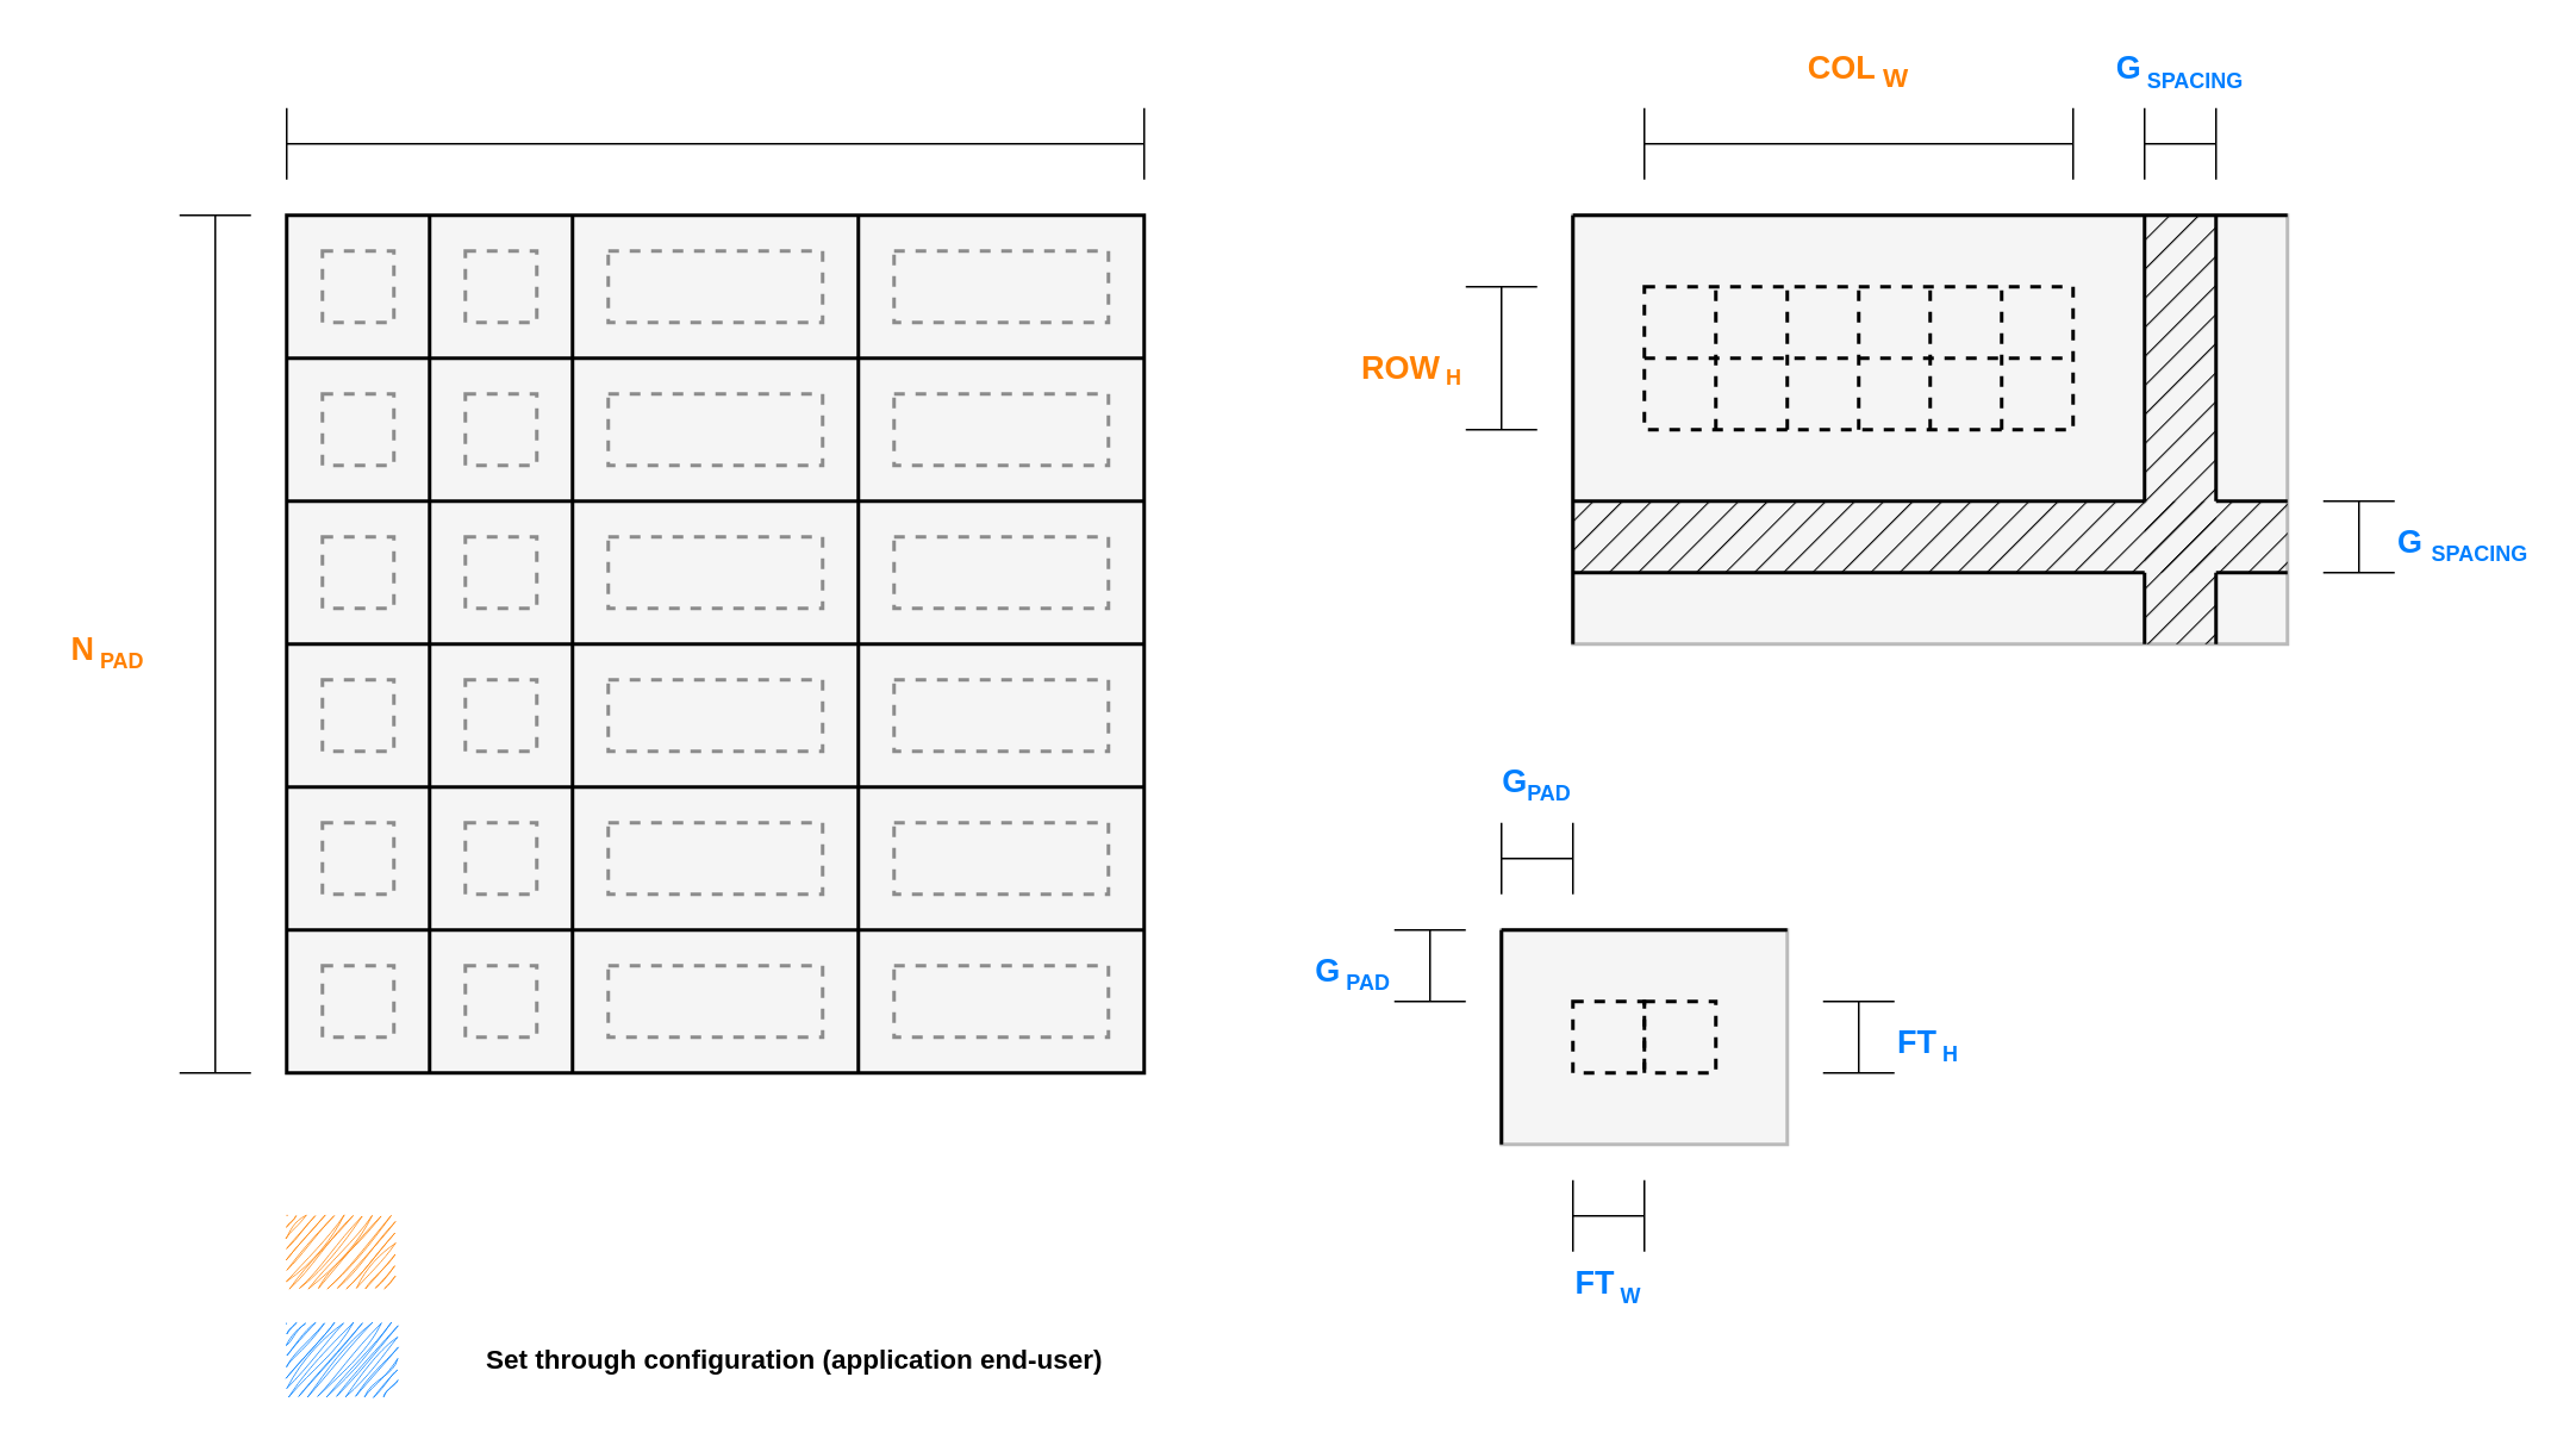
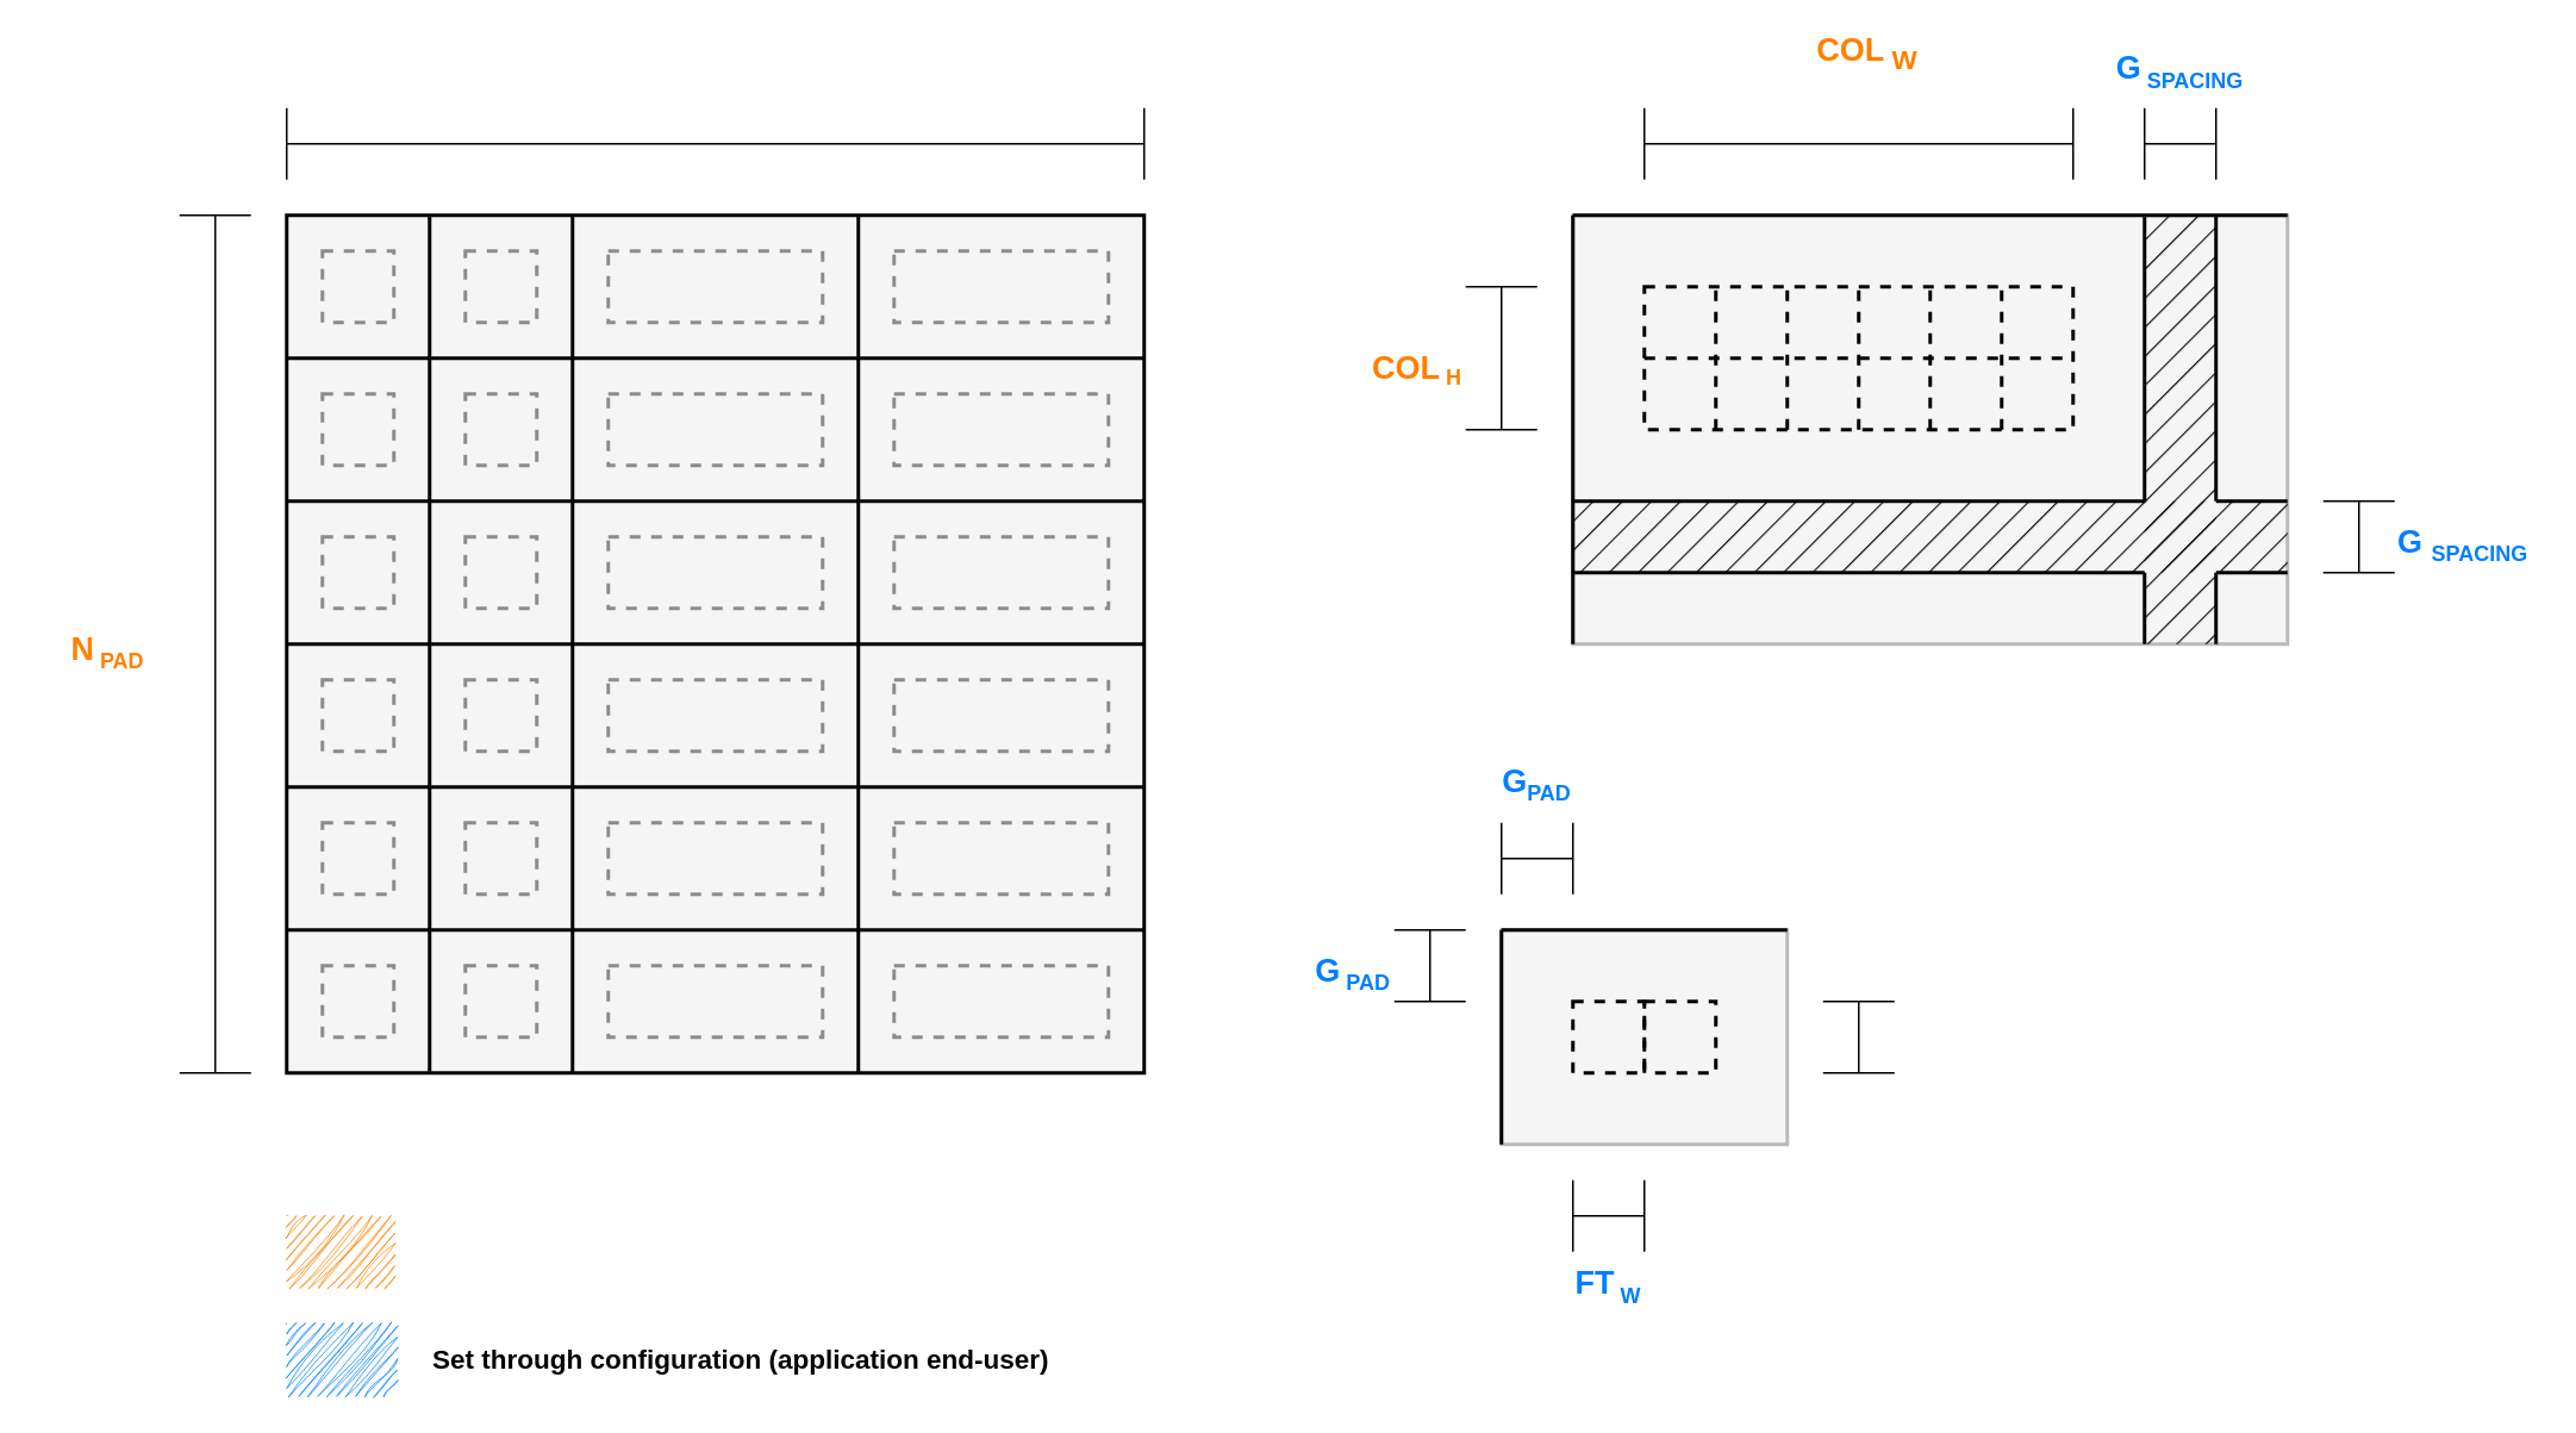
- <mxCell id="36" value="COL&lt;sub&gt; W&lt;/sub&gt;" style="text;html=1;align=center;verticalAlign=middle;whiteSpace=wrap;rounded=0;fontStyle=1;fontSize=18;fontColor=#FF8000;" vertex="1" parent="1"><mxGeometry x="1000" y="20" width="80" height="40" as="geometry" /></mxCell>
+ <mxCell id="36" value="COL&lt;sub&gt; W&lt;/sub&gt;" style="text;html=1;align=center;verticalAlign=middle;whiteSpace=wrap;rounded=0;fontStyle=1;fontSize=18;fontColor=#FF8000;" vertex="1" parent="1"><mxGeometry x="1005" y="10" width="80" height="40" as="geometry" /></mxCell>
- <mxCell id="37" value="ROW&lt;font size=&quot;1&quot;&gt;&lt;sub style=&quot;font-size: 12px;&quot;&gt; &lt;/sub&gt;&lt;sub style=&quot;font-size: 12px;&quot;&gt;H&lt;/sub&gt;&lt;/font&gt;" style="text;html=1;align=right;verticalAlign=bottom;whiteSpace=wrap;rounded=0;fontStyle=1;fontSize=18;fontColor=#FF8000;" vertex="1" parent="1"><mxGeometry x="740" y="180" width="80" height="40" as="geometry" /></mxCell>
+ <mxCell id="37" value="COL&lt;font size=&quot;1&quot;&gt;&lt;sub style=&quot;font-size: 12px;&quot;&gt; &lt;/sub&gt;&lt;sub style=&quot;font-size: 12px;&quot;&gt;H&lt;/sub&gt;&lt;/font&gt;" style="text;html=1;align=right;verticalAlign=bottom;whiteSpace=wrap;rounded=0;fontStyle=1;fontSize=18;fontColor=#FF8000;" vertex="1" parent="1"><mxGeometry x="740" y="180" width="80" height="40" as="geometry" /></mxCell>
- <mxCell id="40" value="FT&lt;sub&gt;&lt;font style=&quot;font-size: 12px;&quot;&gt; H&lt;/font&gt;&lt;/sub&gt;" style="text;html=1;align=left;verticalAlign=bottom;whiteSpace=wrap;rounded=0;fontStyle=1;fontSize=18;fontColor=#007FFF;" vertex="1" parent="1"><mxGeometry x="1060" y="560" width="80" height="40" as="geometry" /></mxCell>
- <mxCell id="81" value="Set through configuration (application end-user)" style="text;html=1;align=left;verticalAlign=middle;whiteSpace=wrap;rounded=0;fontSize=15;fontStyle=1" vertex="1" parent="1"><mxGeometry x="270" y="740" width="398" height="40" as="geometry" /></mxCell>
+ <mxCell id="81" value="Set through configuration (application end-user)" style="text;html=1;align=left;verticalAlign=middle;whiteSpace=wrap;rounded=0;fontSize=15;fontStyle=1" vertex="1" parent="1"><mxGeometry x="240" y="740" width="398" height="40" as="geometry" /></mxCell>
